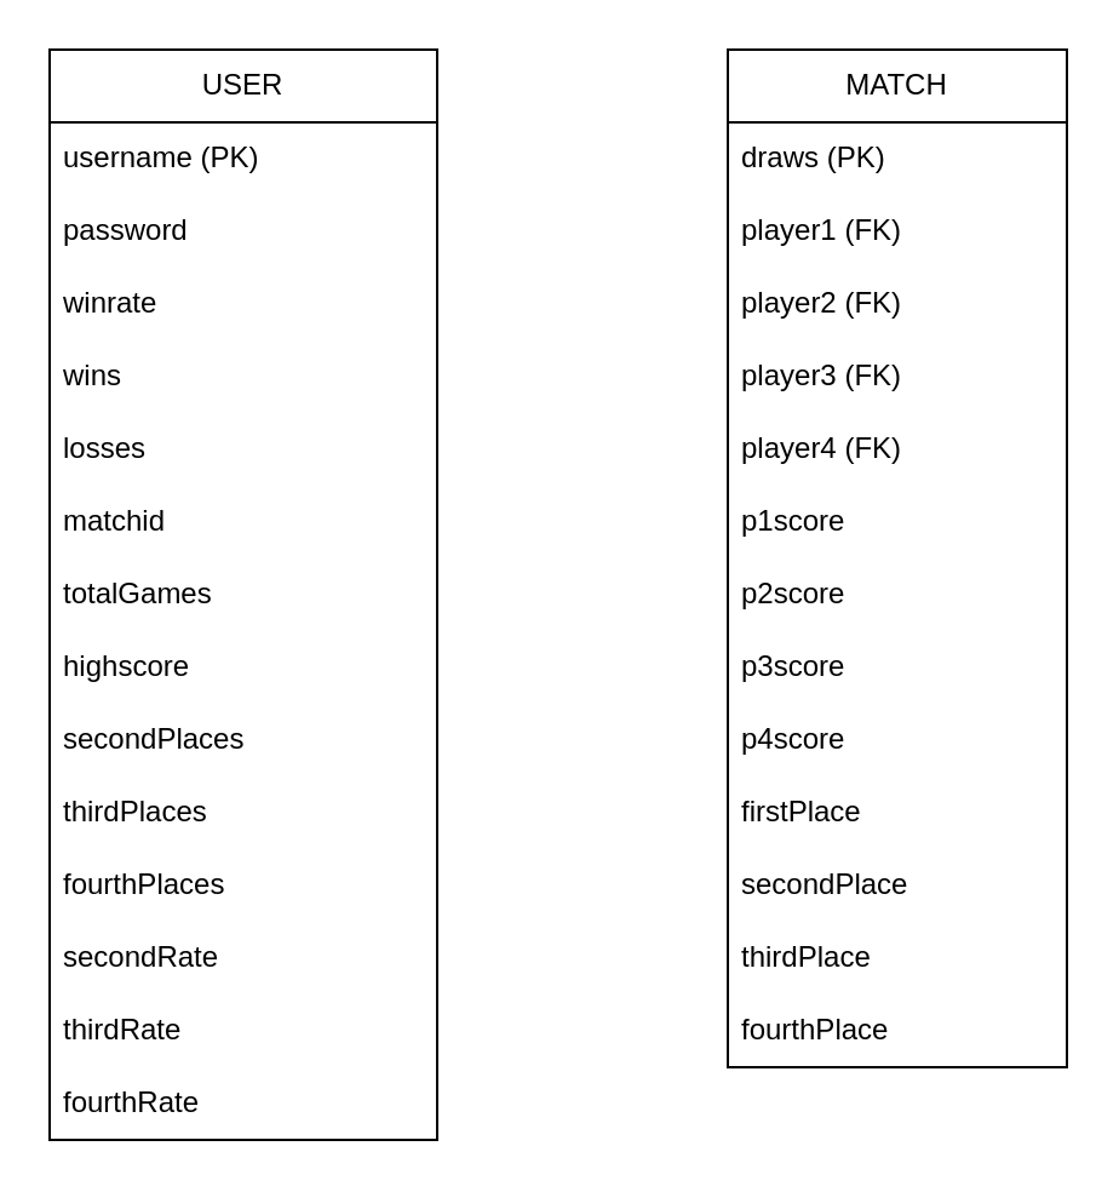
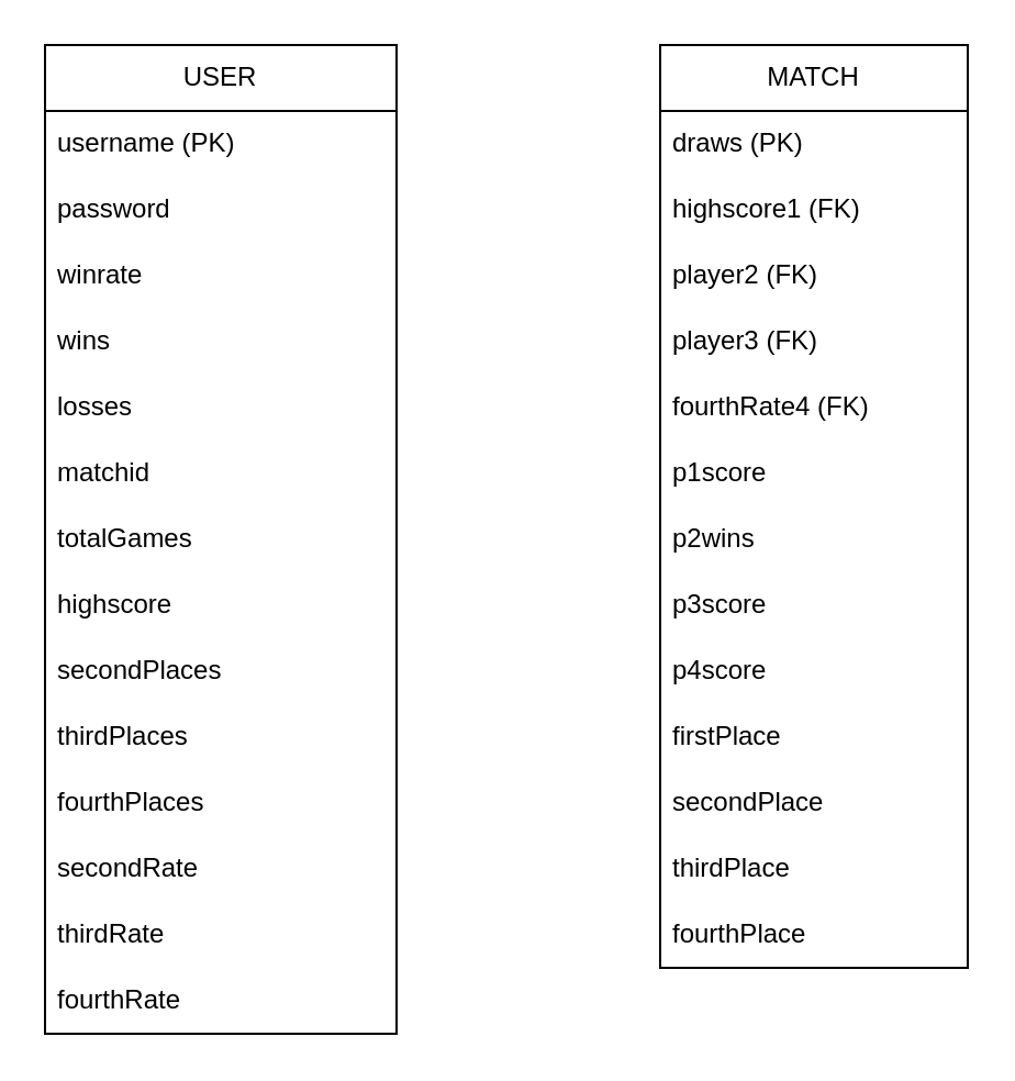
- <mxCell id="19" value="&lt;div&gt;player1 (FK)&lt;/div&gt;" style="text;strokeColor=none;fillColor=none;align=left;verticalAlign=middle;spacingLeft=4;spacingRight=4;overflow=hidden;points=[[0,0.5],[1,0.5]];portConstraint=eastwest;rotatable=0;whiteSpace=wrap;html=1;" vertex="1" parent="17"><mxGeometry y="60" width="140" height="30" as="geometry" /></mxCell>
+ <mxCell id="19" value="&lt;div&gt;highscore1 (FK)&lt;/div&gt;" style="text;strokeColor=none;fillColor=none;align=left;verticalAlign=middle;spacingLeft=4;spacingRight=4;overflow=hidden;points=[[0,0.5],[1,0.5]];portConstraint=eastwest;rotatable=0;whiteSpace=wrap;html=1;" vertex="1" parent="17"><mxGeometry y="60" width="140" height="30" as="geometry" /></mxCell>
- <mxCell id="22" value="player4 (FK)" style="text;strokeColor=none;fillColor=none;align=left;verticalAlign=middle;spacingLeft=4;spacingRight=4;overflow=hidden;points=[[0,0.5],[1,0.5]];portConstraint=eastwest;rotatable=0;whiteSpace=wrap;html=1;" vertex="1" parent="17"><mxGeometry y="150" width="140" height="30" as="geometry" /></mxCell>
+ <mxCell id="22" value="fourthRate4 (FK)" style="text;strokeColor=none;fillColor=none;align=left;verticalAlign=middle;spacingLeft=4;spacingRight=4;overflow=hidden;points=[[0,0.5],[1,0.5]];portConstraint=eastwest;rotatable=0;whiteSpace=wrap;html=1;" vertex="1" parent="17"><mxGeometry y="150" width="140" height="30" as="geometry" /></mxCell>
- <mxCell id="24" value="p2score" style="text;strokeColor=none;fillColor=none;align=left;verticalAlign=middle;spacingLeft=4;spacingRight=4;overflow=hidden;points=[[0,0.5],[1,0.5]];portConstraint=eastwest;rotatable=0;whiteSpace=wrap;html=1;" vertex="1" parent="17"><mxGeometry y="210" width="140" height="30" as="geometry" /></mxCell>
+ <mxCell id="24" value="p2wins" style="text;strokeColor=none;fillColor=none;align=left;verticalAlign=middle;spacingLeft=4;spacingRight=4;overflow=hidden;points=[[0,0.5],[1,0.5]];portConstraint=eastwest;rotatable=0;whiteSpace=wrap;html=1;" vertex="1" parent="17"><mxGeometry y="210" width="140" height="30" as="geometry" /></mxCell>
